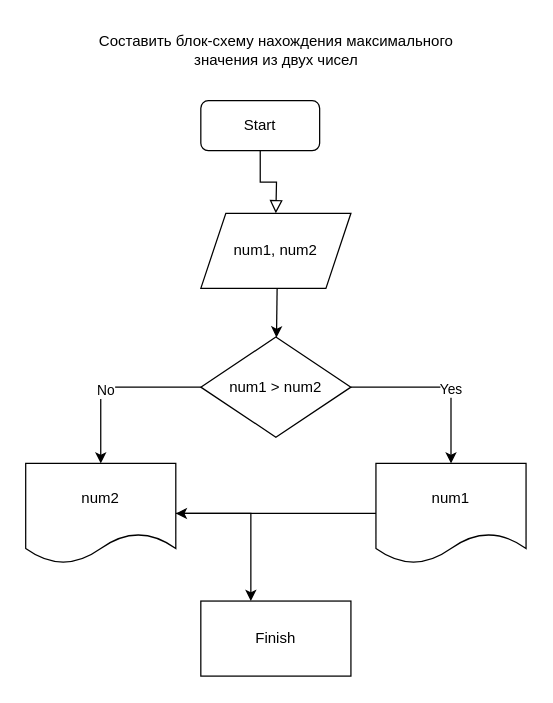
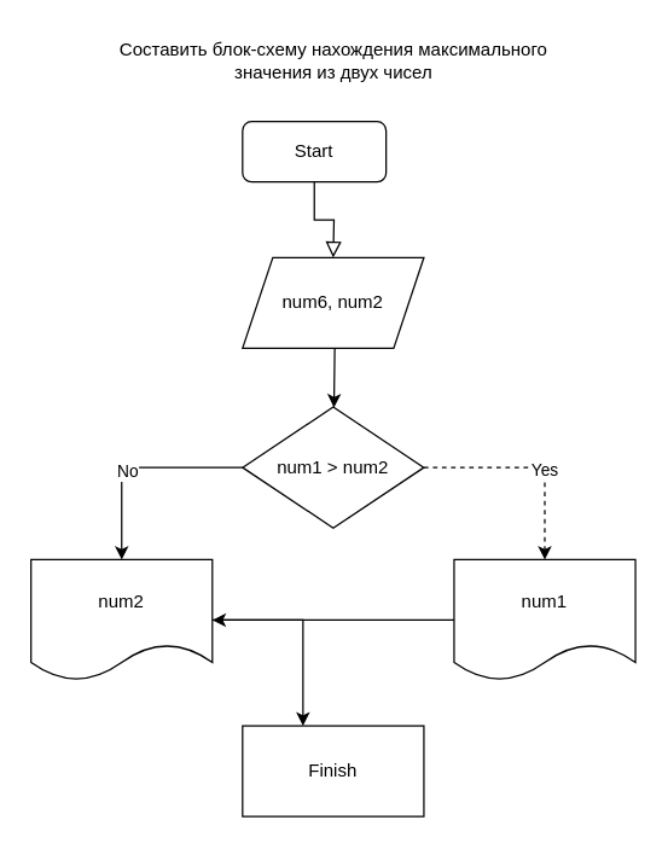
- <mxCell id="4" value="num1, num2" style="shape=parallelogram;perimeter=parallelogramPerimeter;whiteSpace=wrap;html=1;fixedSize=1;" vertex="1" parent="1"><mxGeometry x="160" y="170" width="120" height="60" as="geometry" /></mxCell>
+ <mxCell id="4" value="num6, num2" style="shape=parallelogram;perimeter=parallelogramPerimeter;whiteSpace=wrap;html=1;fixedSize=1;" vertex="1" parent="1"><mxGeometry x="160" y="170" width="120" height="60" as="geometry" /></mxCell>
- <mxCell id="7" value="" style="edgeStyle=orthogonalEdgeStyle;rounded=0;orthogonalLoop=1;jettySize=auto;html=1;" edge="1" parent="1" source="9" target="13"><mxGeometry relative="1" as="geometry" /></mxCell>
+ <mxCell id="7" value="" style="edgeStyle=orthogonalEdgeStyle;rounded=0;orthogonalLoop=1;jettySize=auto;html=1;dashed=1;" edge="1" parent="1" source="9" target="13"><mxGeometry relative="1" as="geometry" /></mxCell>
